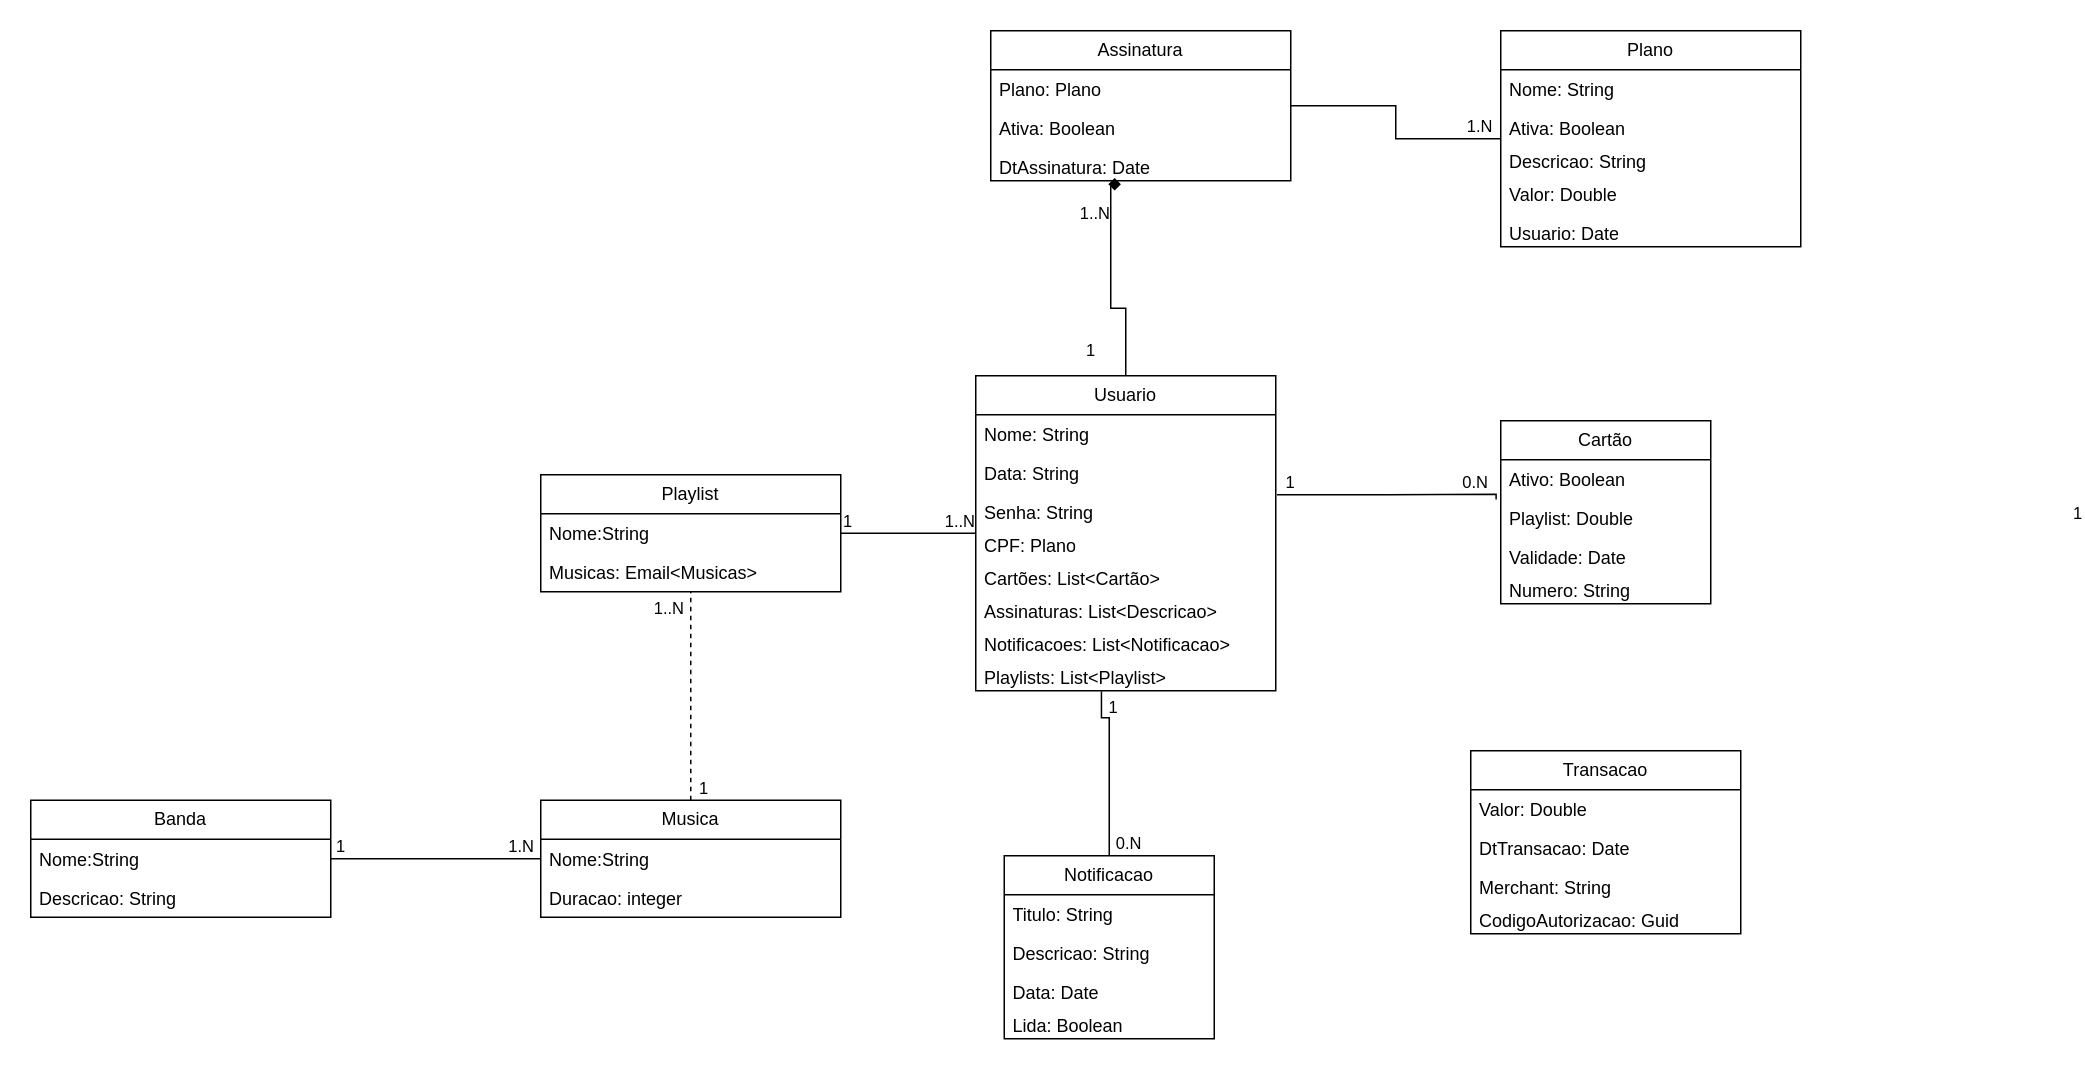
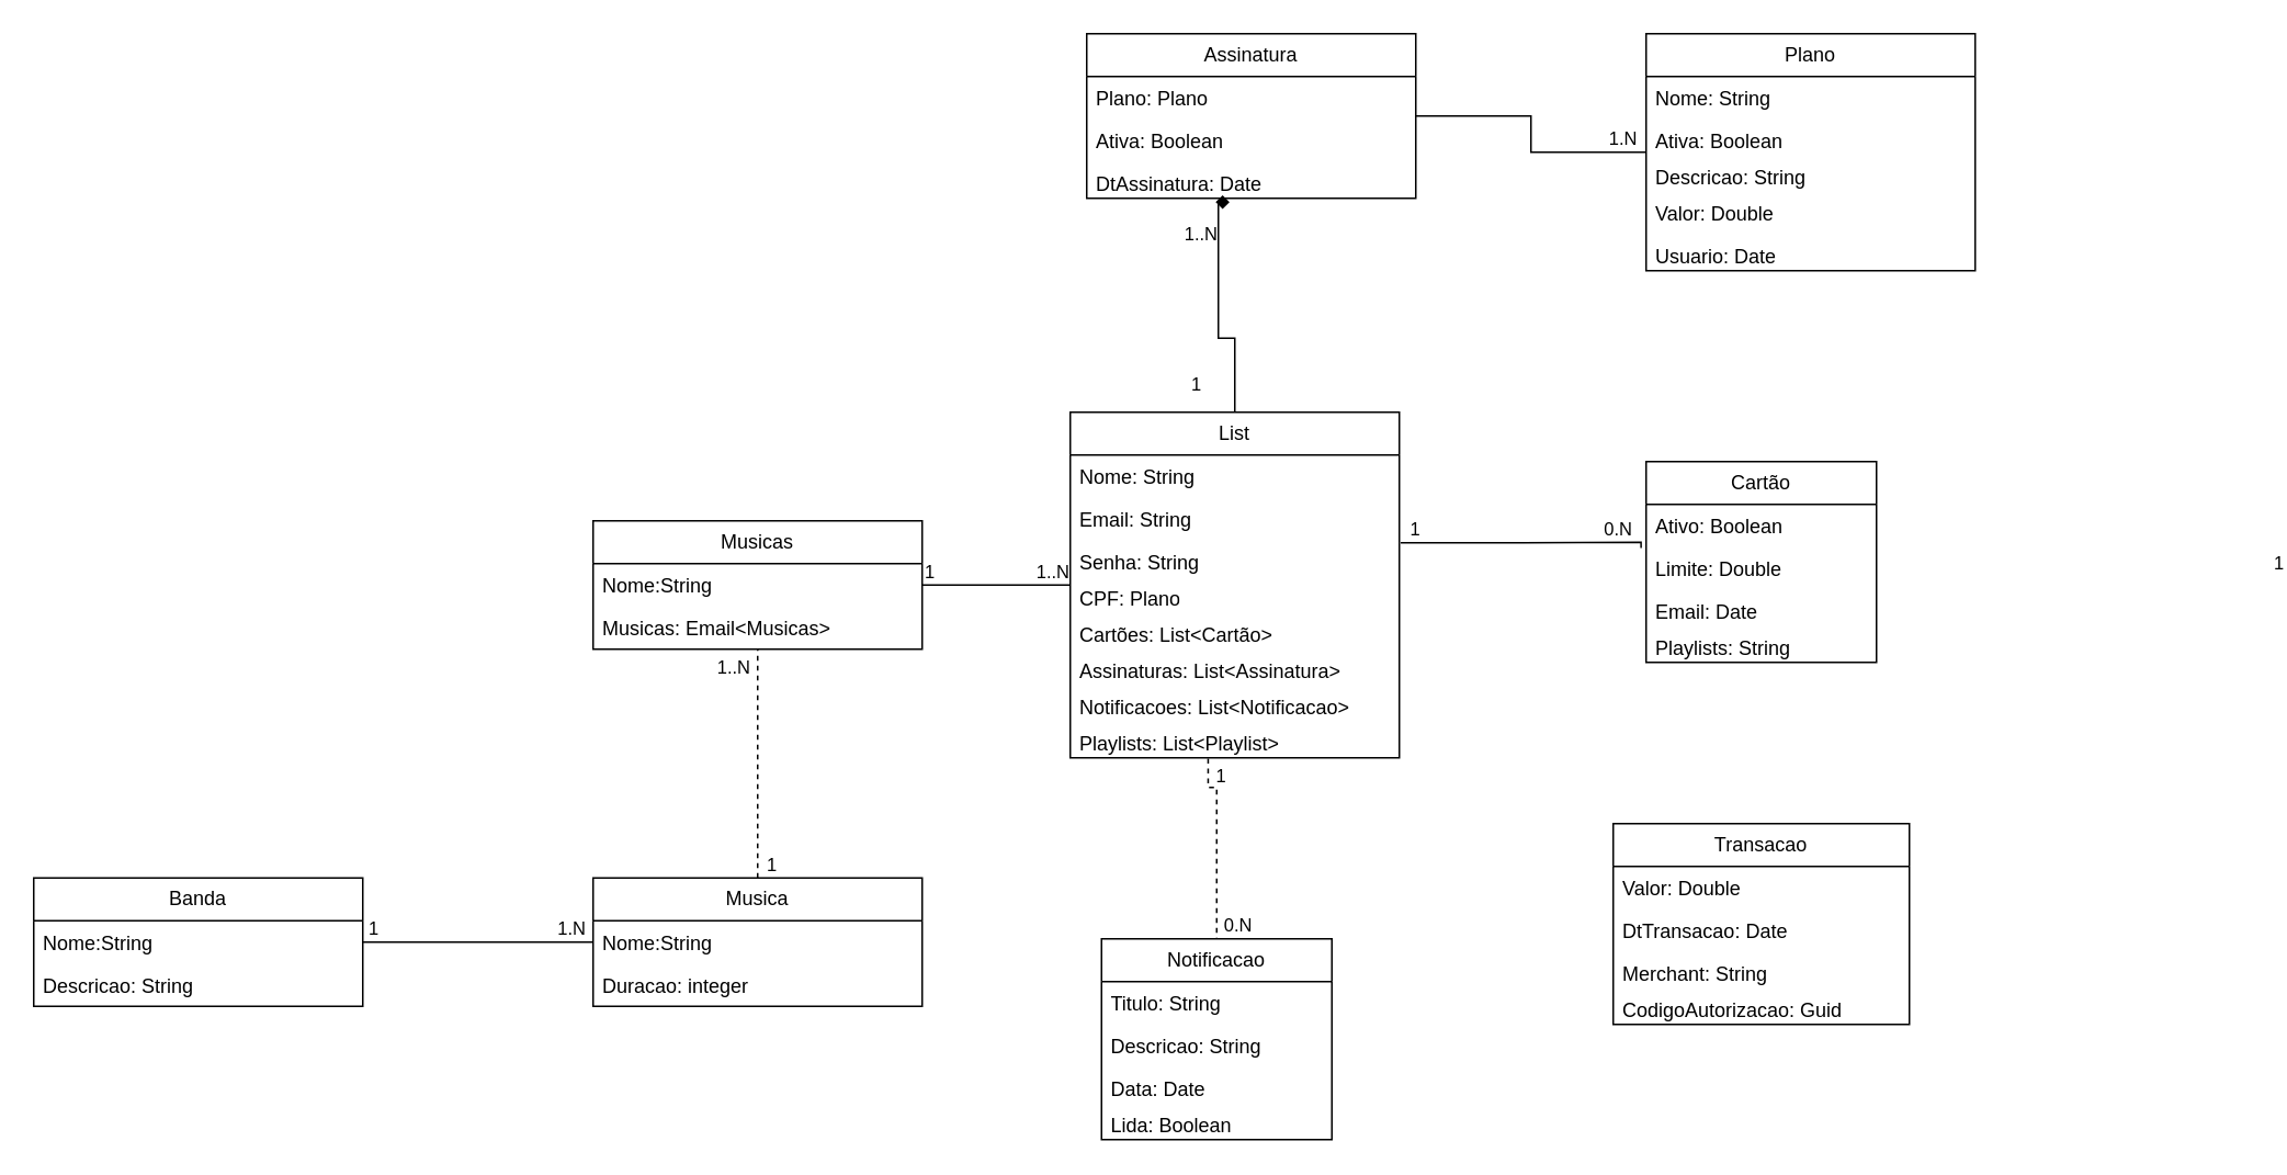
- <mxCell id="7" value="Usuario" style="swimlane;fontStyle=0;childLayout=stackLayout;horizontal=1;startSize=26;fillColor=none;horizontalStack=0;resizeParent=1;resizeParentMax=0;resizeLast=0;collapsible=1;marginBottom=0;whiteSpace=wrap;html=1;" vertex="1" parent="1"><mxGeometry x="650" y="250" width="200" height="210" as="geometry" /></mxCell>
+ <mxCell id="7" value="List" style="swimlane;fontStyle=0;childLayout=stackLayout;horizontal=1;startSize=26;fillColor=none;horizontalStack=0;resizeParent=1;resizeParentMax=0;resizeLast=0;collapsible=1;marginBottom=0;whiteSpace=wrap;html=1;" vertex="1" parent="1"><mxGeometry x="650" y="250" width="200" height="210" as="geometry" /></mxCell>
- <mxCell id="9" value="Data: String" style="text;strokeColor=none;fillColor=none;align=left;verticalAlign=top;spacingLeft=4;spacingRight=4;overflow=hidden;rotatable=0;points=[[0,0.5],[1,0.5]];portConstraint=eastwest;whiteSpace=wrap;html=1;" vertex="1" parent="7"><mxGeometry y="52" width="200" height="26" as="geometry" /></mxCell>
+ <mxCell id="9" value="Email: String" style="text;strokeColor=none;fillColor=none;align=left;verticalAlign=top;spacingLeft=4;spacingRight=4;overflow=hidden;rotatable=0;points=[[0,0.5],[1,0.5]];portConstraint=eastwest;whiteSpace=wrap;html=1;" vertex="1" parent="7"><mxGeometry y="52" width="200" height="26" as="geometry" /></mxCell>
- <mxCell id="48" value="Playlist" style="swimlane;fontStyle=0;childLayout=stackLayout;horizontal=1;startSize=26;fillColor=none;horizontalStack=0;resizeParent=1;resizeParentMax=0;resizeLast=0;collapsible=1;marginBottom=0;whiteSpace=wrap;html=1;" vertex="1" parent="1"><mxGeometry x="360" y="316" width="200" height="78" as="geometry" /></mxCell>
+ <mxCell id="48" value="Musicas" style="swimlane;fontStyle=0;childLayout=stackLayout;horizontal=1;startSize=26;fillColor=none;horizontalStack=0;resizeParent=1;resizeParentMax=0;resizeLast=0;collapsible=1;marginBottom=0;whiteSpace=wrap;html=1;" vertex="1" parent="1"><mxGeometry x="360" y="316" width="200" height="78" as="geometry" /></mxCell>
- <mxCell id="4" value="Playlist: Double" style="text;strokeColor=none;fillColor=none;align=left;verticalAlign=top;spacingLeft=4;spacingRight=4;overflow=hidden;rotatable=0;points=[[0,0.5],[1,0.5]];portConstraint=eastwest;whiteSpace=wrap;html=1;" vertex="1" parent="2"><mxGeometry y="52" width="140" height="26" as="geometry" /></mxCell>
+ <mxCell id="4" value="Limite: Double" style="text;strokeColor=none;fillColor=none;align=left;verticalAlign=top;spacingLeft=4;spacingRight=4;overflow=hidden;rotatable=0;points=[[0,0.5],[1,0.5]];portConstraint=eastwest;whiteSpace=wrap;html=1;" vertex="1" parent="2"><mxGeometry y="52" width="140" height="26" as="geometry" /></mxCell>
- <mxCell id="5" value="Validade: Date&lt;br&gt;" style="text;strokeColor=none;fillColor=none;align=left;verticalAlign=top;spacingLeft=4;spacingRight=4;overflow=hidden;rotatable=0;points=[[0,0.5],[1,0.5]];portConstraint=eastwest;whiteSpace=wrap;html=1;" vertex="1" parent="2"><mxGeometry y="78" width="140" height="22" as="geometry" /></mxCell>
+ <mxCell id="5" value="Email: Date&lt;br&gt;" style="text;strokeColor=none;fillColor=none;align=left;verticalAlign=top;spacingLeft=4;spacingRight=4;overflow=hidden;rotatable=0;points=[[0,0.5],[1,0.5]];portConstraint=eastwest;whiteSpace=wrap;html=1;" vertex="1" parent="2"><mxGeometry y="78" width="140" height="22" as="geometry" /></mxCell>
- <mxCell id="6" value="Numero: String" style="text;strokeColor=none;fillColor=none;align=left;verticalAlign=top;spacingLeft=4;spacingRight=4;overflow=hidden;rotatable=0;points=[[0,0.5],[1,0.5]];portConstraint=eastwest;whiteSpace=wrap;html=1;" vertex="1" parent="2"><mxGeometry y="100" width="140" height="22" as="geometry" /></mxCell>
+ <mxCell id="6" value="Playlists: String" style="text;strokeColor=none;fillColor=none;align=left;verticalAlign=top;spacingLeft=4;spacingRight=4;overflow=hidden;rotatable=0;points=[[0,0.5],[1,0.5]];portConstraint=eastwest;whiteSpace=wrap;html=1;" vertex="1" parent="2"><mxGeometry y="100" width="140" height="22" as="geometry" /></mxCell>
- <mxCell id="13" value="Assinaturas: List&amp;lt;Descricao&amp;gt;" style="text;strokeColor=none;fillColor=none;align=left;verticalAlign=top;spacingLeft=4;spacingRight=4;overflow=hidden;rotatable=0;points=[[0,0.5],[1,0.5]];portConstraint=eastwest;whiteSpace=wrap;html=1;" vertex="1" parent="7"><mxGeometry y="144" width="200" height="22" as="geometry" /></mxCell>
+ <mxCell id="13" value="Assinaturas: List&amp;lt;Assinatura&amp;gt;" style="text;strokeColor=none;fillColor=none;align=left;verticalAlign=top;spacingLeft=4;spacingRight=4;overflow=hidden;rotatable=0;points=[[0,0.5],[1,0.5]];portConstraint=eastwest;whiteSpace=wrap;html=1;" vertex="1" parent="7"><mxGeometry y="144" width="200" height="22" as="geometry" /></mxCell>
- <mxCell id="29" value="" style="endArrow=none;html=1;edgeStyle=orthogonalEdgeStyle;rounded=0;exitX=0.419;exitY=1.025;exitDx=0;exitDy=0;exitPerimeter=0;entryX=0.5;entryY=0;entryDx=0;entryDy=0;" edge="1" parent="1" source="15" target="24"><mxGeometry relative="1" as="geometry"><mxPoint x="850" y="400" as="sourcePoint" /><mxPoint x="1010" y="400" as="targetPoint" /><Array as="points"><mxPoint x="739" y="478" /></Array></mxGeometry></mxCell>
+ <mxCell id="29" value="" style="endArrow=none;html=1;edgeStyle=orthogonalEdgeStyle;rounded=0;exitX=0.419;exitY=1.025;exitDx=0;exitDy=0;exitPerimeter=0;entryX=0.5;entryY=0;entryDx=0;entryDy=0;dashed=1;" edge="1" parent="1" source="15" target="24"><mxGeometry relative="1" as="geometry"><mxPoint x="850" y="400" as="sourcePoint" /><mxPoint x="1010" y="400" as="targetPoint" /><Array as="points"><mxPoint x="739" y="478" /></Array></mxGeometry></mxCell>
